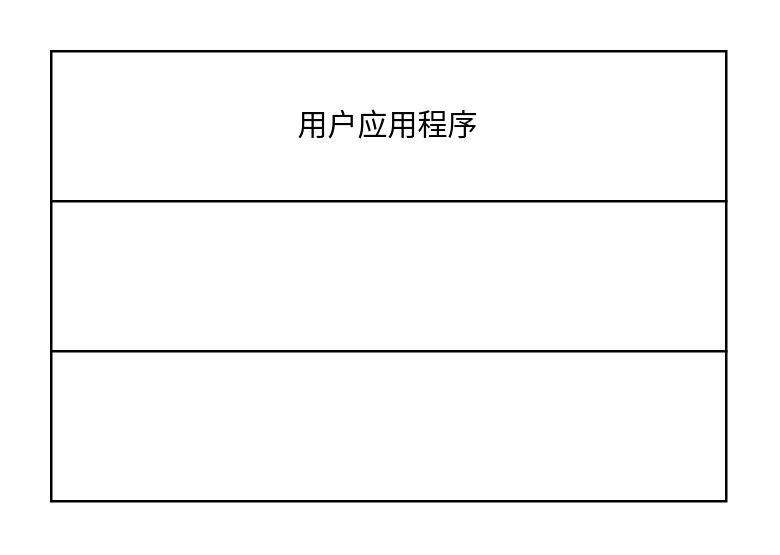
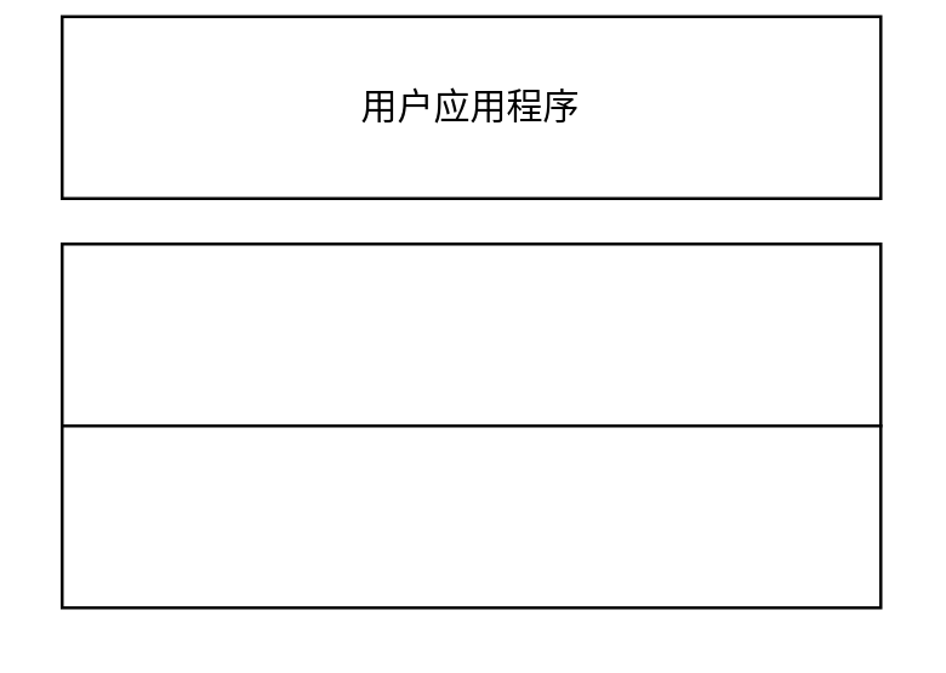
- <mxCell id="2" value="用户应用程序" style="rounded=0;whiteSpace=wrap;html=1;" vertex="1" parent="1"><mxGeometry x="20" y="20" width="270" height="60" as="geometry" /></mxCell>
+ <mxCell id="2" value="用户应用程序" style="rounded=0;whiteSpace=wrap;html=1;" vertex="1" parent="1"><mxGeometry x="20" y="5" width="270" height="60" as="geometry" /></mxCell>
